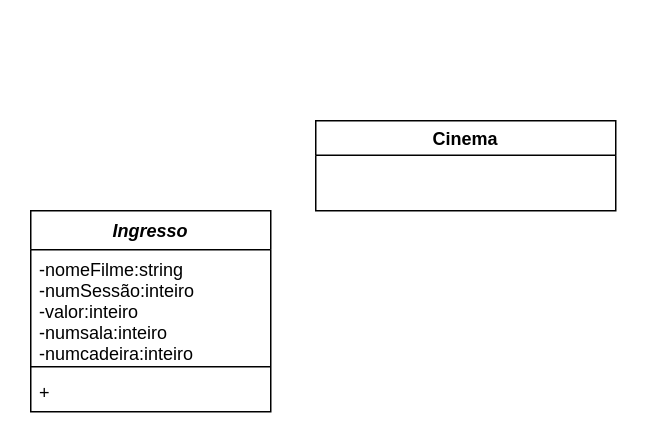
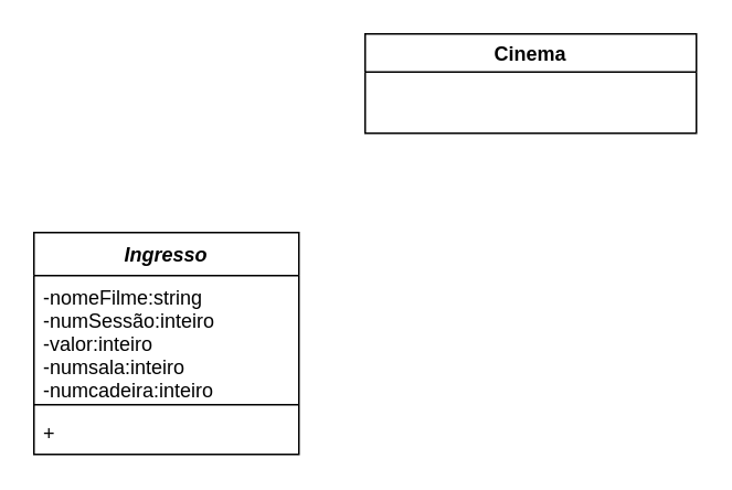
- <mxCell id="6" value="Cinema" style="swimlane;" vertex="1" parent="1"><mxGeometry x="210" y="80" width="200" height="60" as="geometry" /></mxCell>
+ <mxCell id="6" value="Cinema" style="swimlane;" vertex="1" parent="1"><mxGeometry x="220" y="20" width="200" height="60" as="geometry" /></mxCell>
